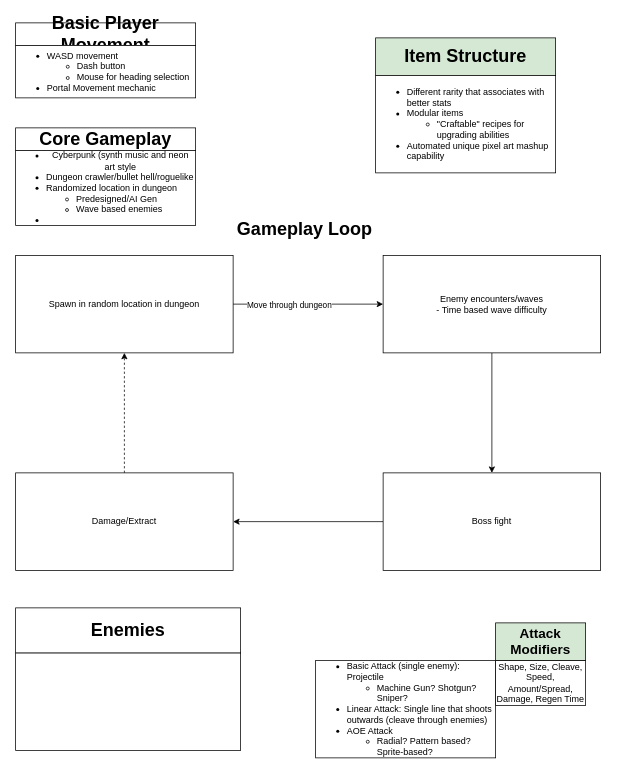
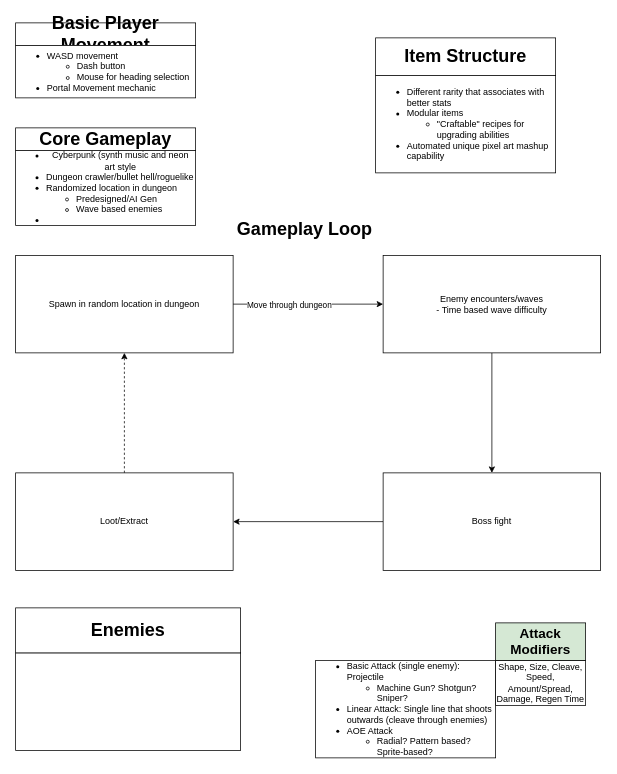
- <mxCell id="15" value="&lt;h1&gt;Item Structure&lt;/h1&gt;" style="rounded=0;whiteSpace=wrap;html=1;fillColor=#d5e8d4;" vertex="1" parent="1"><mxGeometry x="500" y="40" width="240" height="50" as="geometry" /></mxCell>
+ <mxCell id="15" value="&lt;h1&gt;Item Structure&lt;/h1&gt;" style="rounded=0;whiteSpace=wrap;html=1;" vertex="1" parent="1"><mxGeometry x="500" y="40" width="240" height="50" as="geometry" /></mxCell>
- <mxCell id="14" value="Damage/Extract" style="rounded=0;whiteSpace=wrap;html=1;" vertex="1" parent="1"><mxGeometry x="20" y="620" width="290" height="130" as="geometry" /></mxCell>
+ <mxCell id="14" value="Loot/Extract" style="rounded=0;whiteSpace=wrap;html=1;" vertex="1" parent="1"><mxGeometry x="20" y="620" width="290" height="130" as="geometry" /></mxCell>
